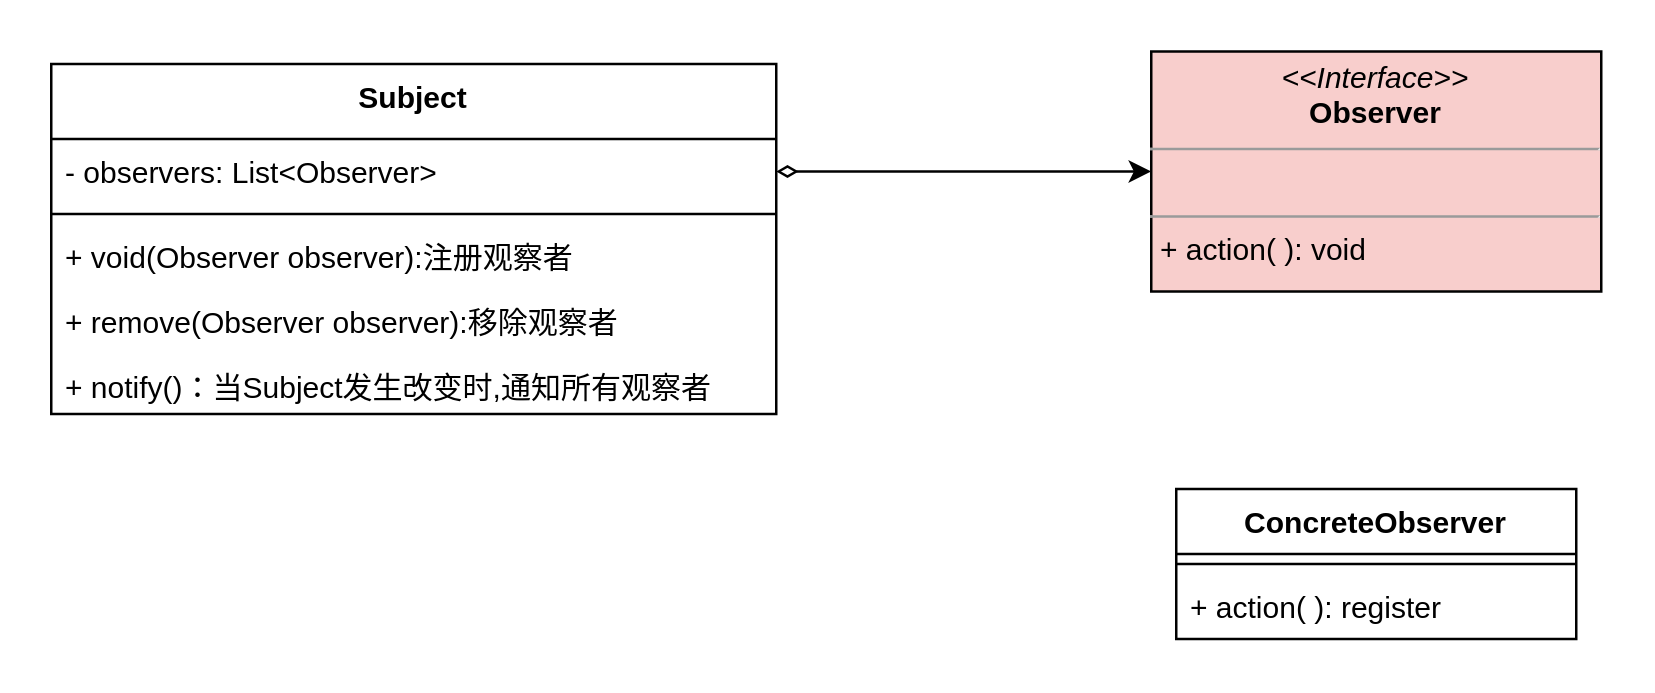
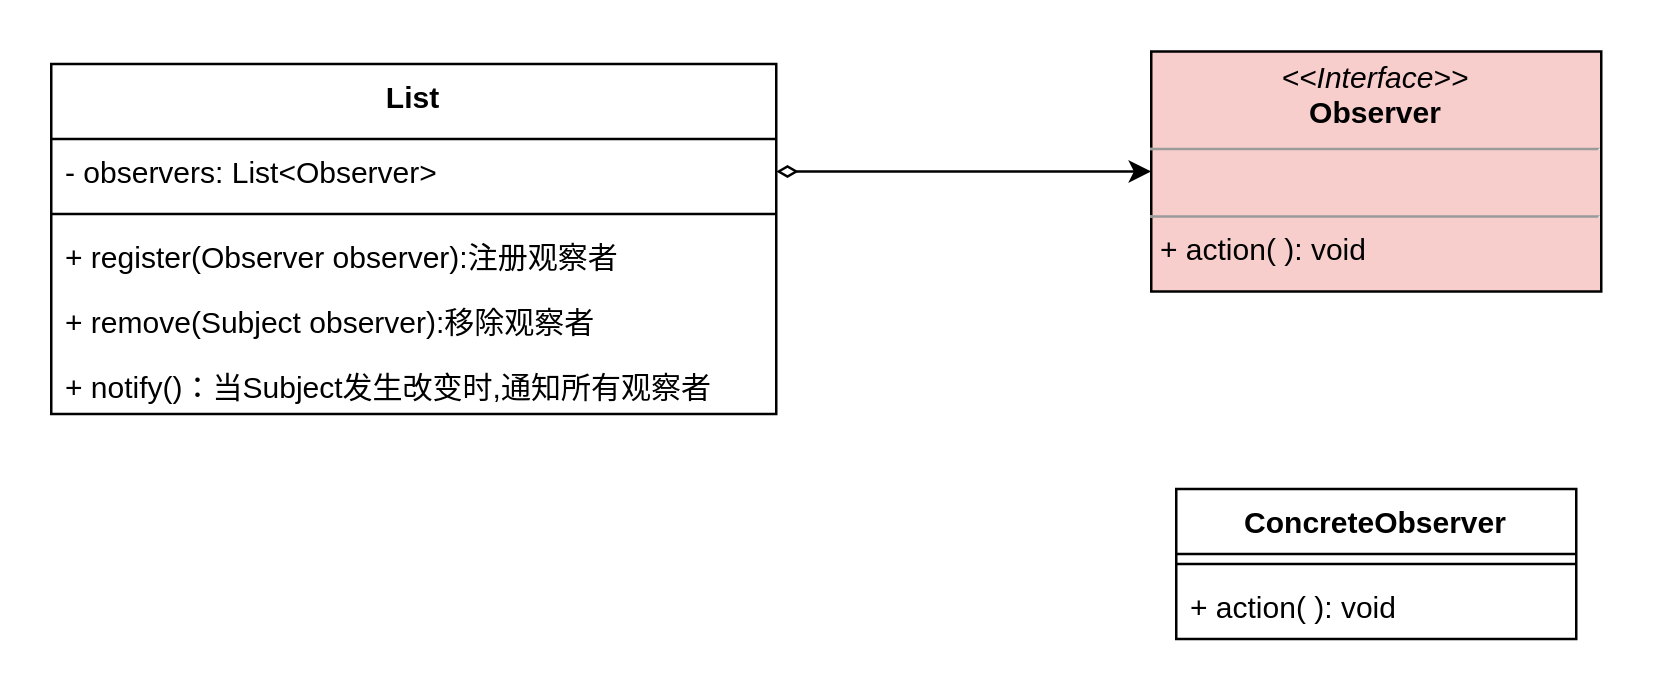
- <mxCell id="2" value="Subject" style="swimlane;fontStyle=1;align=center;verticalAlign=top;childLayout=stackLayout;horizontal=1;startSize=30;horizontalStack=0;resizeParent=1;resizeParentMax=0;resizeLast=0;collapsible=1;marginBottom=0;" vertex="1" parent="1"><mxGeometry x="20" y="25" width="290" height="140" as="geometry" /></mxCell>
+ <mxCell id="2" value="List" style="swimlane;fontStyle=1;align=center;verticalAlign=top;childLayout=stackLayout;horizontal=1;startSize=30;horizontalStack=0;resizeParent=1;resizeParentMax=0;resizeLast=0;collapsible=1;marginBottom=0;" vertex="1" parent="1"><mxGeometry x="20" y="25" width="290" height="140" as="geometry" /></mxCell>
- <mxCell id="5" value="+ void(Observer observer):注册观察者" style="text;strokeColor=none;fillColor=none;align=left;verticalAlign=top;spacingLeft=4;spacingRight=4;overflow=hidden;rotatable=0;points=[[0,0.5],[1,0.5]];portConstraint=eastwest;" vertex="1" parent="2"><mxGeometry y="64" width="290" height="26" as="geometry" /></mxCell>
+ <mxCell id="5" value="+ register(Observer observer):注册观察者" style="text;strokeColor=none;fillColor=none;align=left;verticalAlign=top;spacingLeft=4;spacingRight=4;overflow=hidden;rotatable=0;points=[[0,0.5],[1,0.5]];portConstraint=eastwest;" vertex="1" parent="2"><mxGeometry y="64" width="290" height="26" as="geometry" /></mxCell>
- <mxCell id="6" value="+ remove(Observer observer):移除观察者" style="text;strokeColor=none;fillColor=none;align=left;verticalAlign=top;spacingLeft=4;spacingRight=4;overflow=hidden;rotatable=0;points=[[0,0.5],[1,0.5]];portConstraint=eastwest;" vertex="1" parent="2"><mxGeometry y="90" width="290" height="26" as="geometry" /></mxCell>
+ <mxCell id="6" value="+ remove(Subject observer):移除观察者" style="text;strokeColor=none;fillColor=none;align=left;verticalAlign=top;spacingLeft=4;spacingRight=4;overflow=hidden;rotatable=0;points=[[0,0.5],[1,0.5]];portConstraint=eastwest;" vertex="1" parent="2"><mxGeometry y="90" width="290" height="26" as="geometry" /></mxCell>
- <mxCell id="11" value="+ action( ): register" style="text;strokeColor=none;fillColor=none;align=left;verticalAlign=top;spacingLeft=4;spacingRight=4;overflow=hidden;rotatable=0;points=[[0,0.5],[1,0.5]];portConstraint=eastwest;" vertex="1" parent="9"><mxGeometry y="34" width="160" height="26" as="geometry" /></mxCell>
+ <mxCell id="11" value="+ action( ): void" style="text;strokeColor=none;fillColor=none;align=left;verticalAlign=top;spacingLeft=4;spacingRight=4;overflow=hidden;rotatable=0;points=[[0,0.5],[1,0.5]];portConstraint=eastwest;" vertex="1" parent="9"><mxGeometry y="34" width="160" height="26" as="geometry" /></mxCell>
